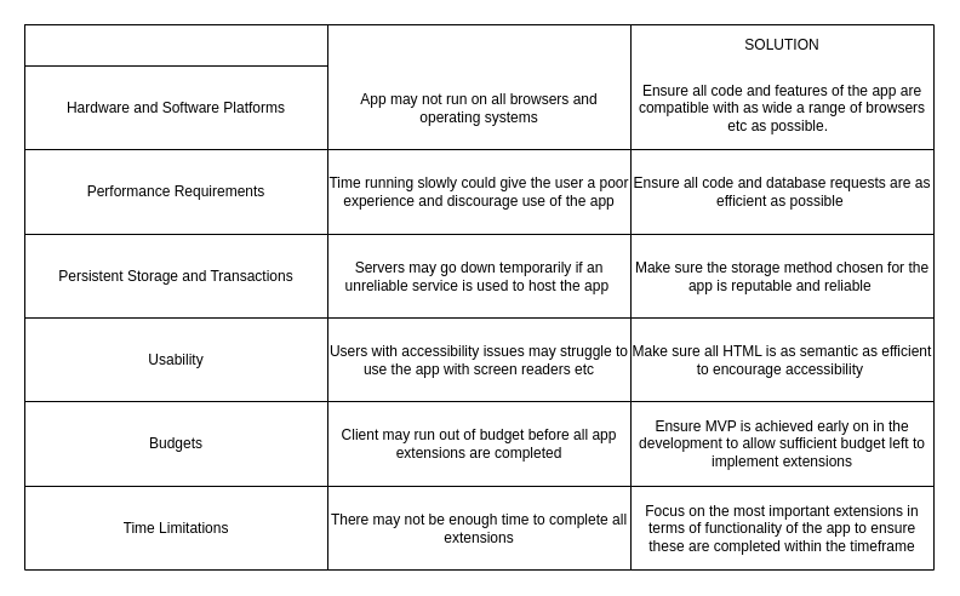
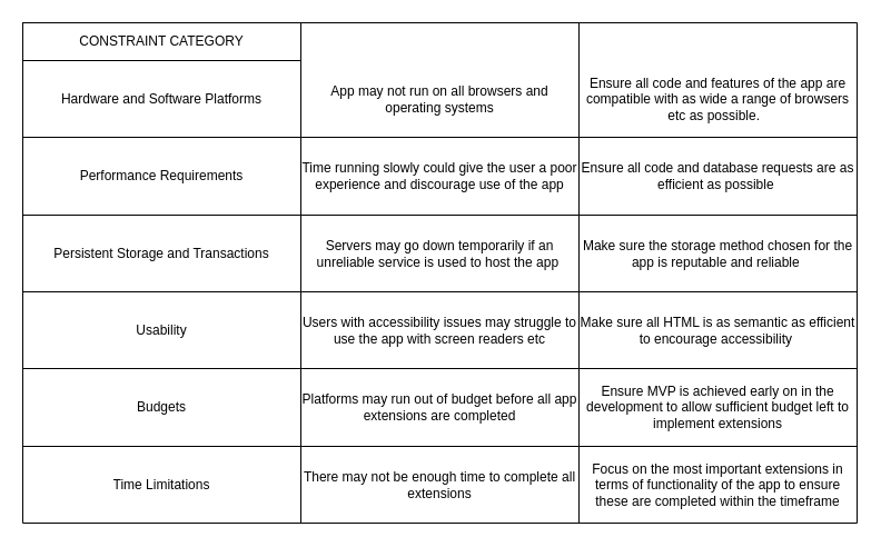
+ <mxCell id="4" value="CONSTRAINT CATEGORY" style="shape=partialRectangle;html=1;whiteSpace=wrap;connectable=0;fillColor=none;top=0;left=0;bottom=0;right=0;overflow=hidden;" vertex="1" parent="3"><mxGeometry width="250" height="34" as="geometry" /></mxCell>
- <mxCell id="5" value="SOLUTION" style="shape=partialRectangle;html=1;whiteSpace=wrap;connectable=0;fillColor=none;top=0;left=0;bottom=0;right=0;overflow=hidden;" vertex="1" parent="3"><mxGeometry x="500" width="250" height="34" as="geometry" /></mxCell>
- <mxCell id="24" value="Client may run out of budget before all app extensions are completed" style="shape=partialRectangle;html=1;whiteSpace=wrap;connectable=0;fillColor=none;top=0;left=0;bottom=0;right=0;overflow=hidden;" vertex="1" parent="22"><mxGeometry x="250" width="250" height="70" as="geometry" /></mxCell>
+ <mxCell id="24" value="Platforms may run out of budget before all app extensions are completed" style="shape=partialRectangle;html=1;whiteSpace=wrap;connectable=0;fillColor=none;top=0;left=0;bottom=0;right=0;overflow=hidden;" vertex="1" parent="22"><mxGeometry x="250" width="250" height="70" as="geometry" /></mxCell>
